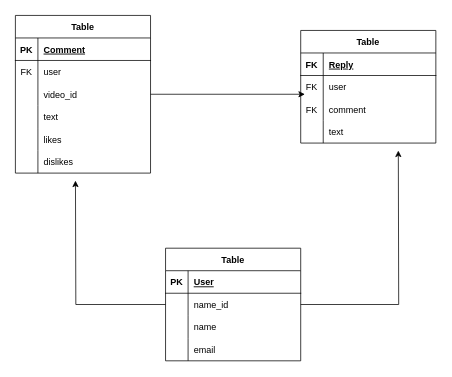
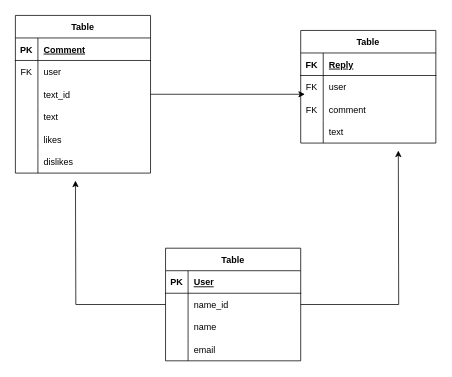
- <mxCell id="11" value="video_id" style="shape=partialRectangle;connectable=0;fillColor=none;top=0;left=0;bottom=0;right=0;align=left;spacingLeft=6;overflow=hidden;" parent="9" vertex="1"><mxGeometry x="30" width="150" height="30" as="geometry"><mxRectangle width="150" height="30" as="alternateBounds" /></mxGeometry></mxCell>
+ <mxCell id="11" value="text_id" style="shape=partialRectangle;connectable=0;fillColor=none;top=0;left=0;bottom=0;right=0;align=left;spacingLeft=6;overflow=hidden;" parent="9" vertex="1"><mxGeometry x="30" width="150" height="30" as="geometry"><mxRectangle width="150" height="30" as="alternateBounds" /></mxGeometry></mxCell>
